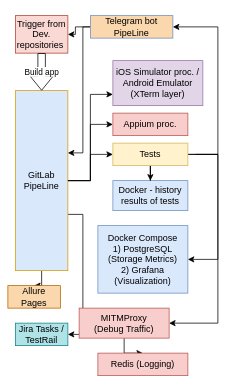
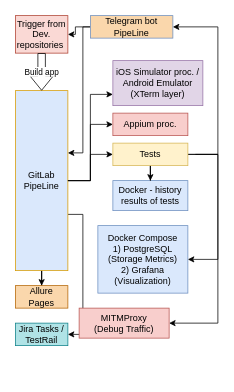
- <mxCell id="15" value="Allure Pages" style="rounded=0;whiteSpace=wrap;html=1;fillColor=#fad7ac;strokeColor=#b46504;" vertex="1" parent="1"><mxGeometry x="10" y="380" width="70" height="30" as="geometry" /></mxCell>
+ <mxCell id="15" value="Allure Pages" style="rounded=0;whiteSpace=wrap;html=1;fillColor=#fad7ac;strokeColor=#b46504;" vertex="1" parent="1"><mxGeometry x="20" y="380" width="70" height="30" as="geometry" /></mxCell>
- <mxCell id="17" value="" style="edgeStyle=orthogonalEdgeStyle;rounded=0;orthogonalLoop=1;jettySize=auto;html=1;" edge="1" parent="1" source="18" target="26"><mxGeometry relative="1" as="geometry" /></mxCell>
- <mxCell id="26" value="Redis (Logging)" style="whiteSpace=wrap;html=1;rounded=0;strokeColor=#b85450;fillColor=#f8cecc;" vertex="1" parent="1"><mxGeometry x="130" y="470" width="120" height="30" as="geometry" /></mxCell>
